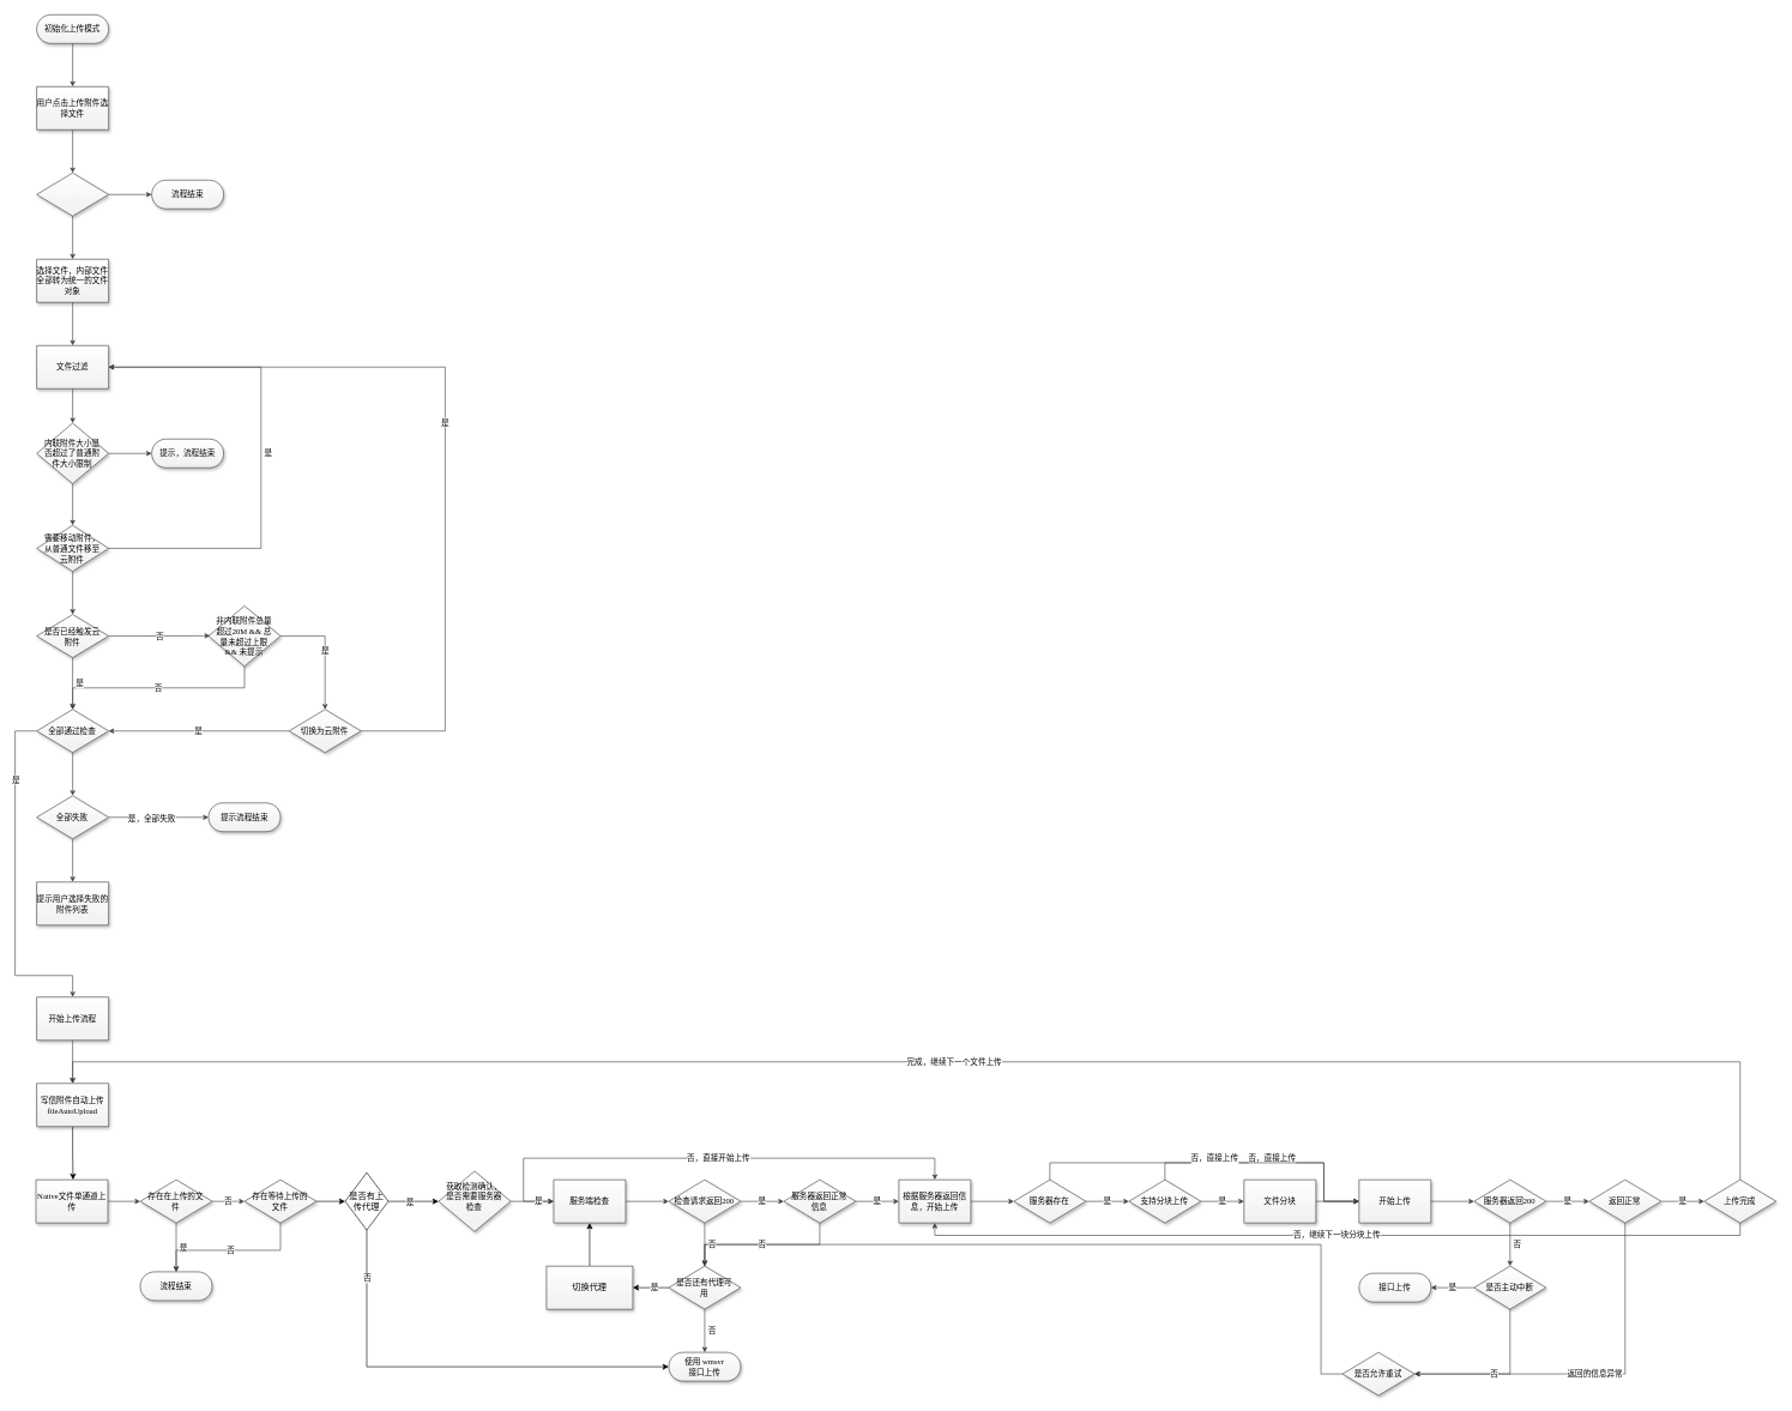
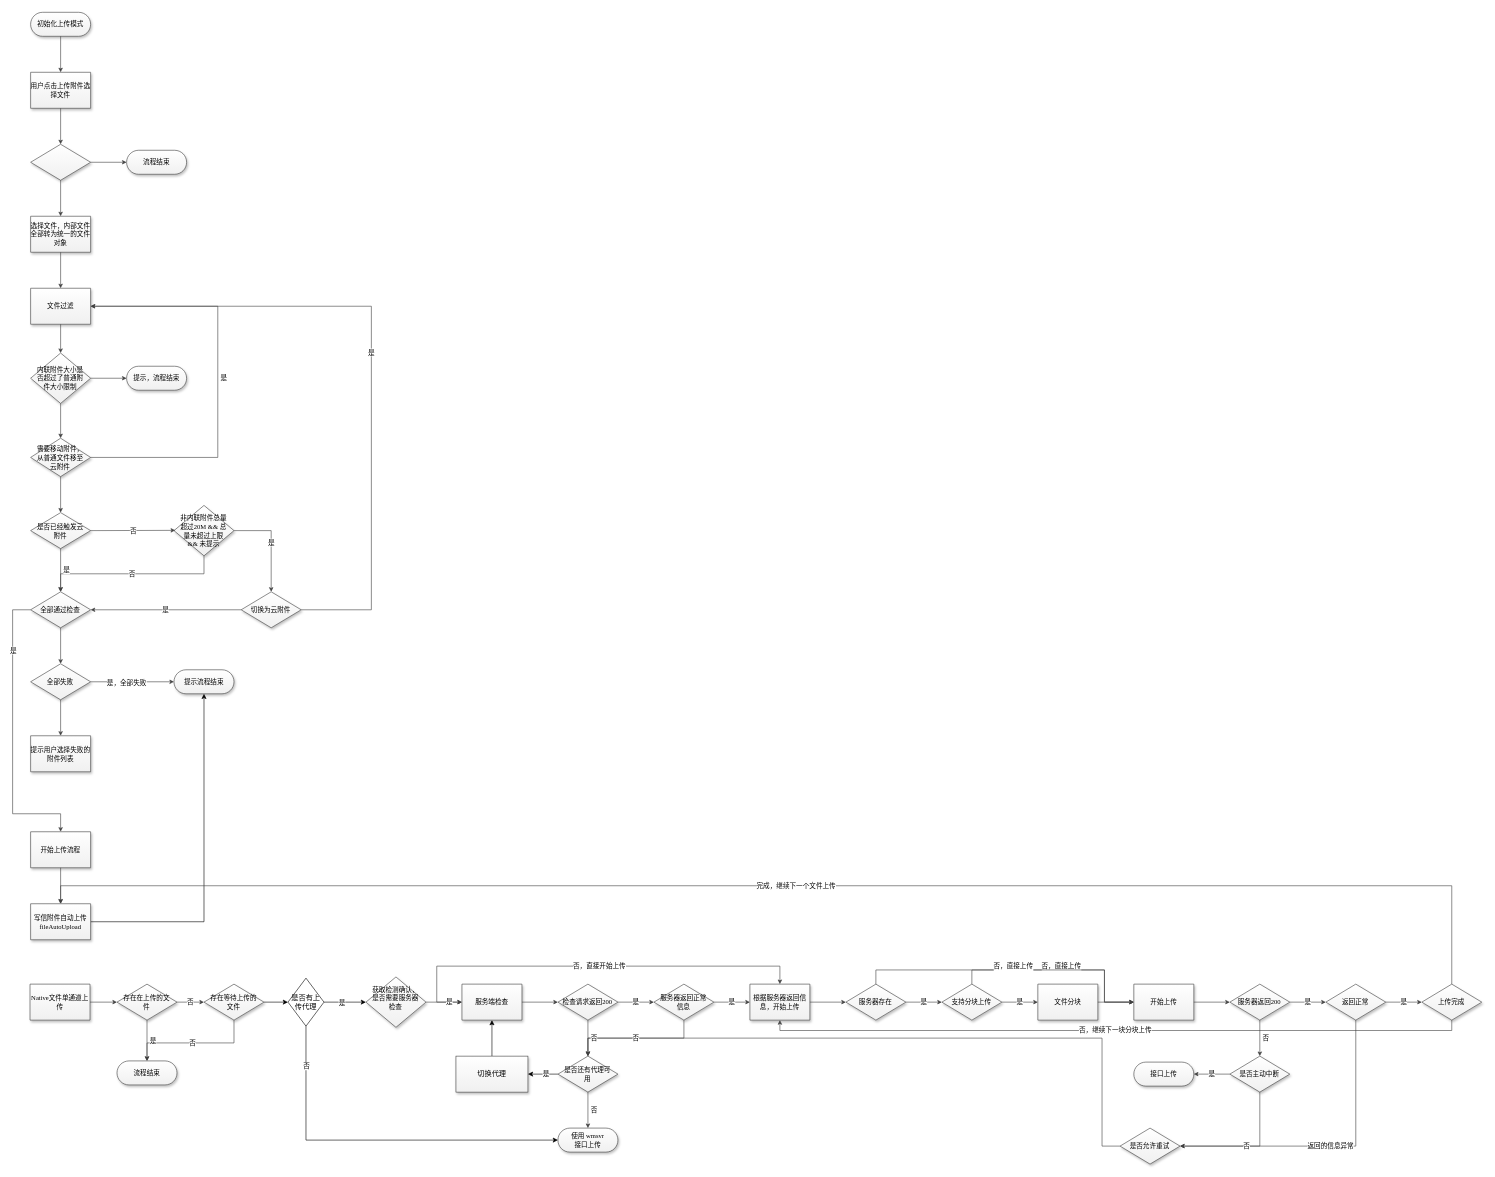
- <mxCell id="2" style="edgeStyle=orthogonalEdgeStyle;rounded=0;orthogonalLoop=1;jettySize=auto;html=1;entryX=0.516;entryY=-0.002;entryDx=0;entryDy=0;entryPerimeter=0;" edge="1" parent="1" source="38" target="39"><mxGeometry relative="1" as="geometry" /></mxCell>
+ <mxCell id="2" style="edgeStyle=orthogonalEdgeStyle;rounded=0;orthogonalLoop=1;jettySize=auto;html=1;" edge="1" parent="1" source="38" target="35"><mxGeometry relative="1" as="geometry" /></mxCell>
